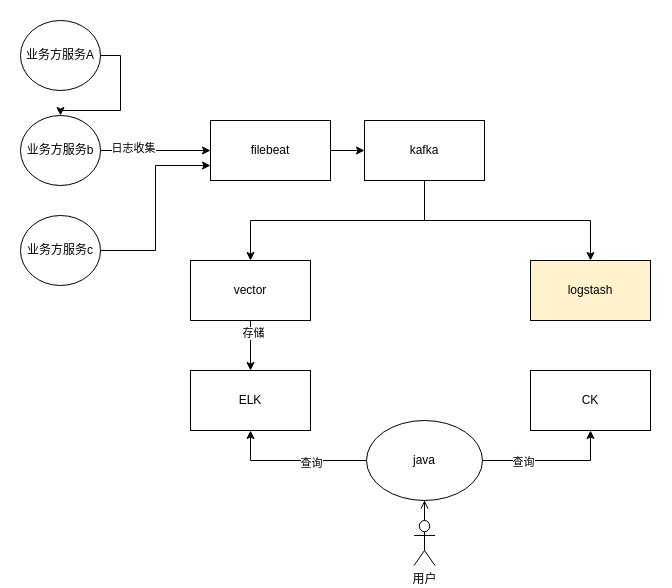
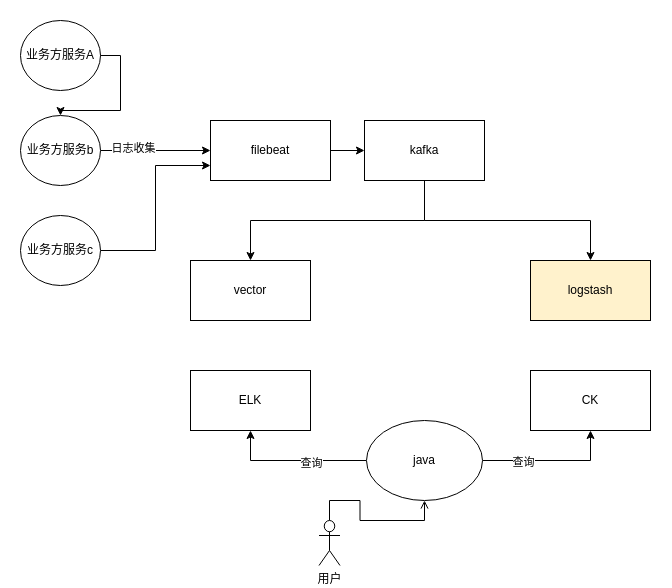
- <mxCell id="14" style="edgeStyle=orthogonalEdgeStyle;rounded=0;orthogonalLoop=1;jettySize=auto;html=1;exitX=0.5;exitY=1;exitDx=0;exitDy=0;entryX=0.5;entryY=0;entryDx=0;entryDy=0;" edge="1" parent="1" source="16" target="18"><mxGeometry relative="1" as="geometry" /></mxCell>
- <mxCell id="15" value="存储" style="edgeLabel;html=1;align=center;verticalAlign=middle;resizable=0;points=[];" vertex="1" connectable="0" parent="14"><mxGeometry x="-0.52" y="2" relative="1" as="geometry"><mxPoint as="offset" /></mxGeometry></mxCell>
- <mxCell id="26" value="用户" style="shape=umlActor;verticalLabelPosition=bottom;verticalAlign=top;html=1;outlineConnect=0;" vertex="1" parent="1"><mxGeometry x="413.5" y="520" width="21" height="45" as="geometry" /></mxCell>
+ <mxCell id="26" value="用户" style="shape=umlActor;verticalLabelPosition=bottom;verticalAlign=top;html=1;outlineConnect=0;" vertex="1" parent="1"><mxGeometry x="318.5" y="520" width="21" height="45" as="geometry" /></mxCell>
